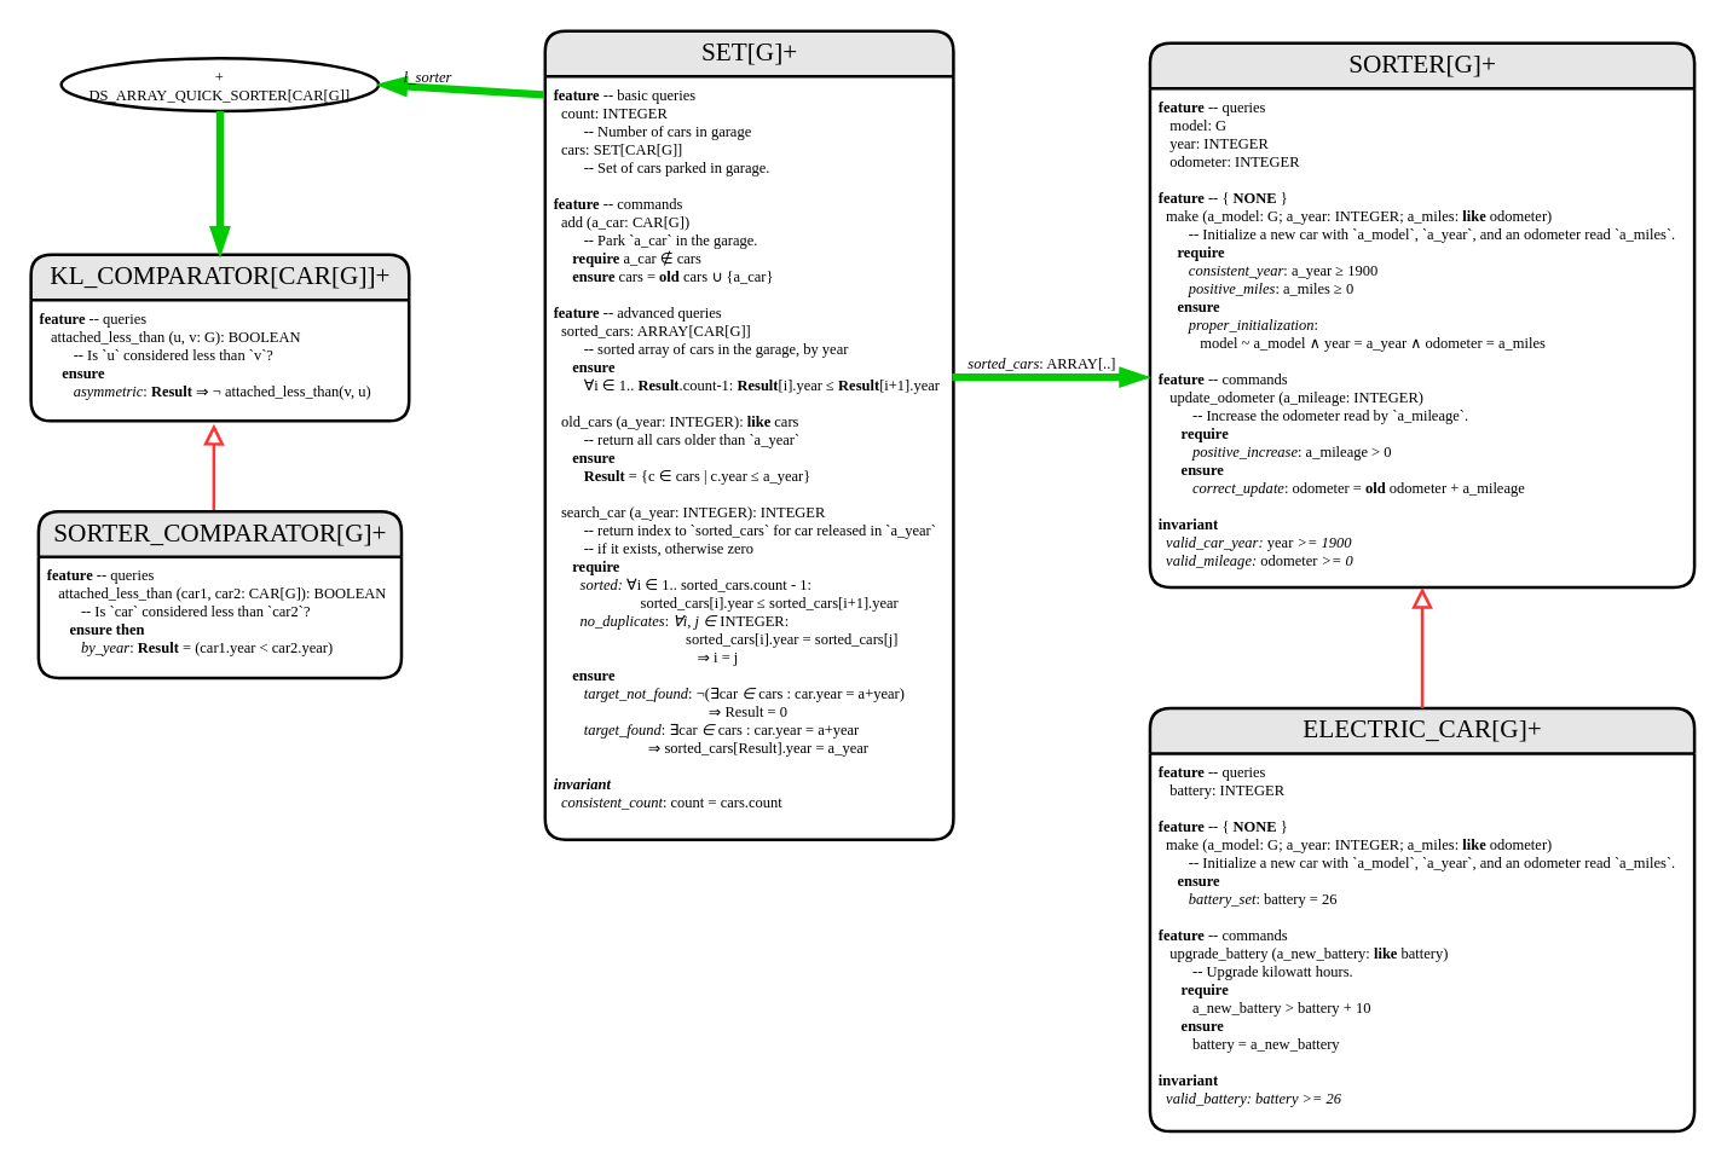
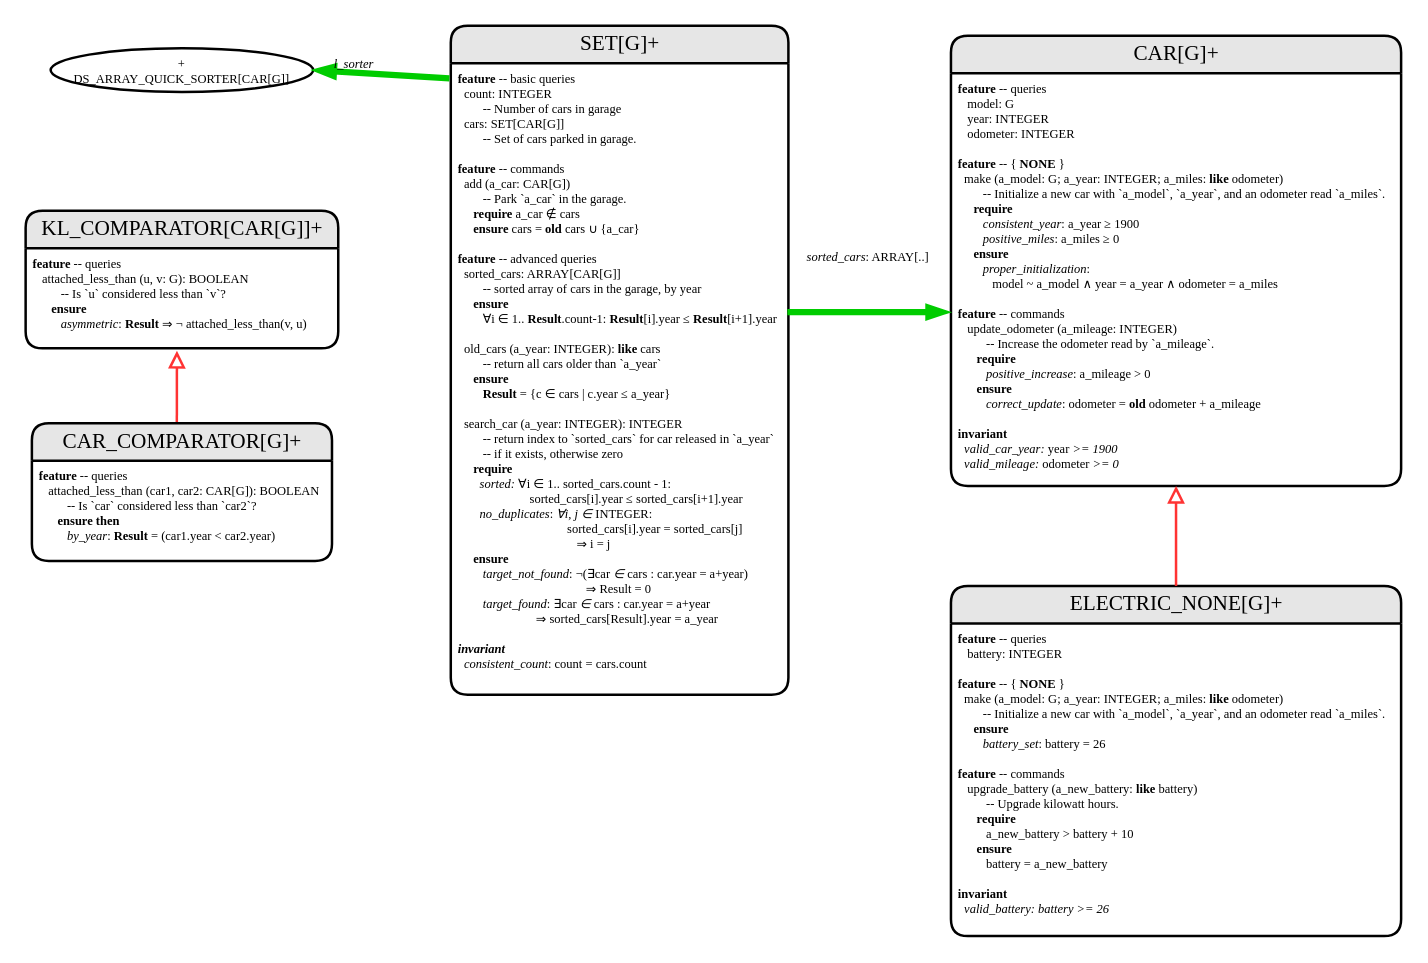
- <mxCell id="2" value="SORTER[G]+" style="swimlane;html=1;childLayout=stackLayout;horizontal=1;startSize=30;horizontalStack=0;fillColor=#E6E6E6;fontColor=#000000;rounded=1;fontSize=17;fontStyle=0;strokeWidth=2;resizeParent=0;resizeLast=1;shadow=0;dashed=0;align=center;fontFamily=Verdena;" parent="1" vertex="1"><mxGeometry x="760" y="28" width="360" height="360" as="geometry" /></mxCell>
+ <mxCell id="2" value="CAR[G]+" style="swimlane;html=1;childLayout=stackLayout;horizontal=1;startSize=30;horizontalStack=0;fillColor=#E6E6E6;fontColor=#000000;rounded=1;fontSize=17;fontStyle=0;strokeWidth=2;resizeParent=0;resizeLast=1;shadow=0;dashed=0;align=center;fontFamily=Verdena;" parent="1" vertex="1"><mxGeometry x="760" y="28" width="360" height="360" as="geometry" /></mxCell>
- <mxCell id="15" value="" style="endArrow=blockThin;html=1;strokeColor=#00CC00;strokeWidth=5;endFill=1;exitX=0.5;exitY=1;exitDx=0;exitDy=0;entryX=0.5;entryY=0;entryDx=0;entryDy=0;" edge="1" parent="1" source="14" target="6"><mxGeometry width="50" height="50" relative="1" as="geometry"><mxPoint x="130.63" y="128.97" as="sourcePoint" /><mxPoint x="260" y="129.07" as="targetPoint" /></mxGeometry></mxCell>
- <mxCell id="12" value="&lt;i&gt;sorted_cars&lt;/i&gt;: ARRAY[..]" style="text;html=1;fontSize=10;fontFamily=Verdena;" parent="1" vertex="1"><mxGeometry x="638" y="228" width="84" height="20" as="geometry" /></mxCell>
+ <mxCell id="12" value="&lt;i&gt;sorted_cars&lt;/i&gt;: ARRAY[..]" style="text;html=1;fontSize=10;fontFamily=Verdena;" parent="1" vertex="1"><mxGeometry x="643" y="193" width="84" height="20" as="geometry" /></mxCell>
- <mxCell id="18" value="SORTER_COMPARATOR[G]+" style="swimlane;html=1;childLayout=stackLayout;horizontal=1;startSize=30;horizontalStack=0;fillColor=#E6E6E6;fontColor=#000000;rounded=1;fontSize=17;fontStyle=0;strokeWidth=2;resizeParent=0;resizeLast=1;shadow=0;dashed=0;align=center;fontFamily=Verdena;" vertex="1" parent="1"><mxGeometry x="25" y="338" width="240" height="110" as="geometry" /></mxCell>
+ <mxCell id="18" value="CAR_COMPARATOR[G]+" style="swimlane;html=1;childLayout=stackLayout;horizontal=1;startSize=30;horizontalStack=0;fillColor=#E6E6E6;fontColor=#000000;rounded=1;fontSize=17;fontStyle=0;strokeWidth=2;resizeParent=0;resizeLast=1;shadow=0;dashed=0;align=center;fontFamily=Verdena;" vertex="1" parent="1"><mxGeometry x="25" y="338" width="240" height="110" as="geometry" /></mxCell>
- <mxCell id="8" value="ELECTRIC_CAR[G]+" style="swimlane;html=1;childLayout=stackLayout;horizontal=1;startSize=30;horizontalStack=0;fillColor=#E6E6E6;fontColor=#000000;rounded=1;fontSize=17;fontStyle=0;strokeWidth=2;resizeParent=0;resizeLast=1;shadow=0;dashed=0;align=center;fontFamily=Verdena;" parent="1" vertex="1"><mxGeometry x="760" y="468" width="360" height="280" as="geometry" /></mxCell>
+ <mxCell id="8" value="ELECTRIC_NONE[G]+" style="swimlane;html=1;childLayout=stackLayout;horizontal=1;startSize=30;horizontalStack=0;fillColor=#E6E6E6;fontColor=#000000;rounded=1;fontSize=17;fontStyle=0;strokeWidth=2;resizeParent=0;resizeLast=1;shadow=0;dashed=0;align=center;fontFamily=Verdena;" parent="1" vertex="1"><mxGeometry x="760" y="468" width="360" height="280" as="geometry" /></mxCell>
